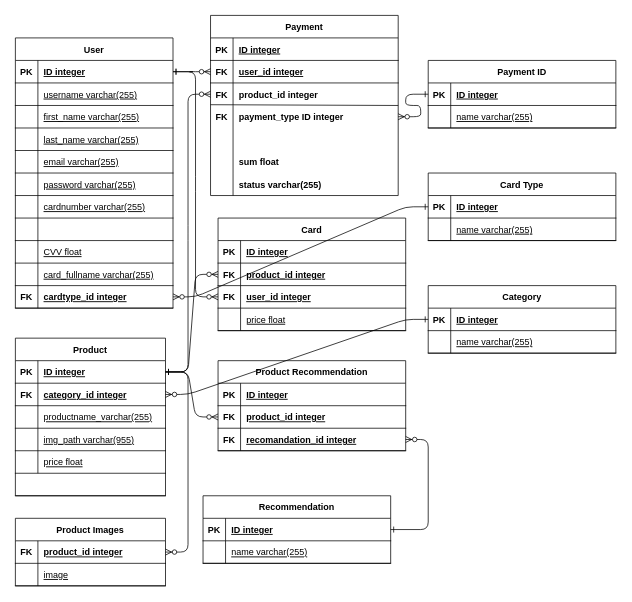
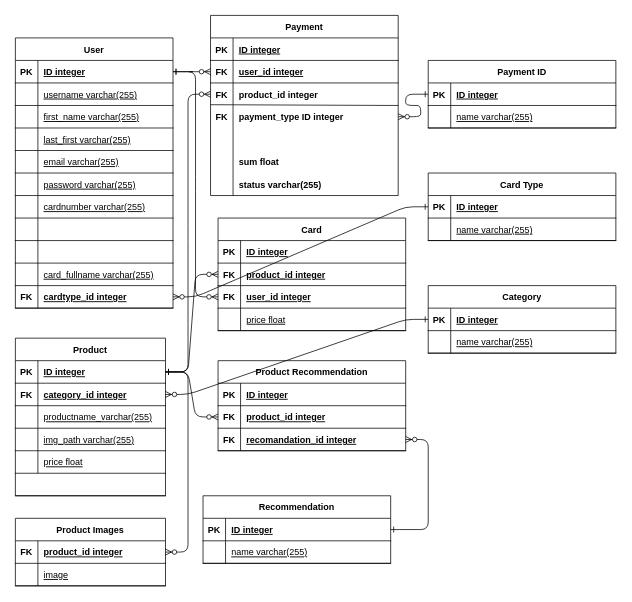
- <mxCell id="54" value="last_name varchar(255)" style="shape=partialRectangle;overflow=hidden;connectable=0;fillColor=none;top=0;left=0;bottom=0;right=0;align=left;spacingLeft=6;fontStyle=4;" vertex="1" parent="52"><mxGeometry x="30" width="180" height="30" as="geometry"><mxRectangle width="180" height="30" as="alternateBounds" /></mxGeometry></mxCell>
+ <mxCell id="54" value="last_first varchar(255)" style="shape=partialRectangle;overflow=hidden;connectable=0;fillColor=none;top=0;left=0;bottom=0;right=0;align=left;spacingLeft=6;fontStyle=4;" vertex="1" parent="52"><mxGeometry x="30" width="180" height="30" as="geometry"><mxRectangle width="180" height="30" as="alternateBounds" /></mxGeometry></mxCell>
- <mxCell id="68" value="CVV float" style="shape=partialRectangle;overflow=hidden;connectable=0;fillColor=none;top=0;left=0;bottom=0;right=0;align=left;spacingLeft=6;fontStyle=4;" vertex="1" parent="66"><mxGeometry x="30" width="180" height="30" as="geometry"><mxRectangle width="180" height="30" as="alternateBounds" /></mxGeometry></mxCell>
- <mxCell id="36" value="img_path varchar(955)" style="shape=partialRectangle;overflow=hidden;connectable=0;fillColor=none;top=0;left=0;bottom=0;right=0;align=left;spacingLeft=6;fontStyle=4;" vertex="1" parent="34"><mxGeometry x="30" width="170" height="30" as="geometry"><mxRectangle width="170" height="30" as="alternateBounds" /></mxGeometry></mxCell>
+ <mxCell id="36" value="img_path varchar(255)" style="shape=partialRectangle;overflow=hidden;connectable=0;fillColor=none;top=0;left=0;bottom=0;right=0;align=left;spacingLeft=6;fontStyle=4;" vertex="1" parent="34"><mxGeometry x="30" width="170" height="30" as="geometry"><mxRectangle width="170" height="30" as="alternateBounds" /></mxGeometry></mxCell>
